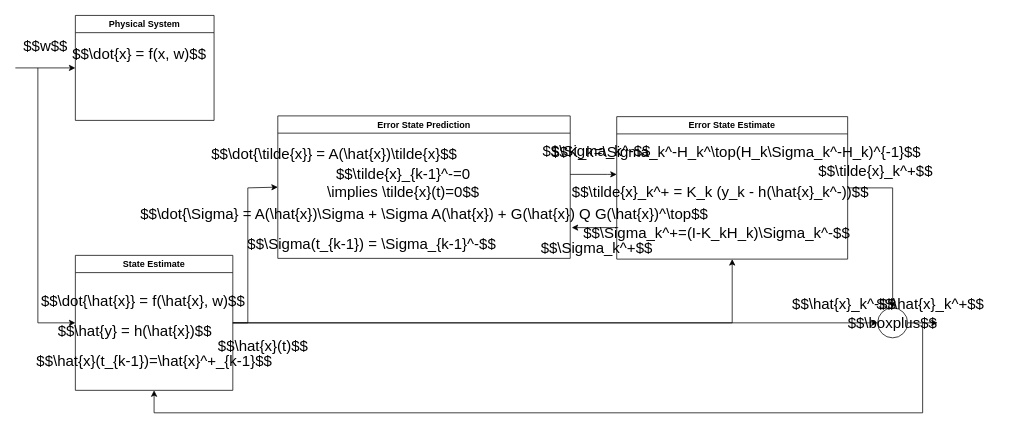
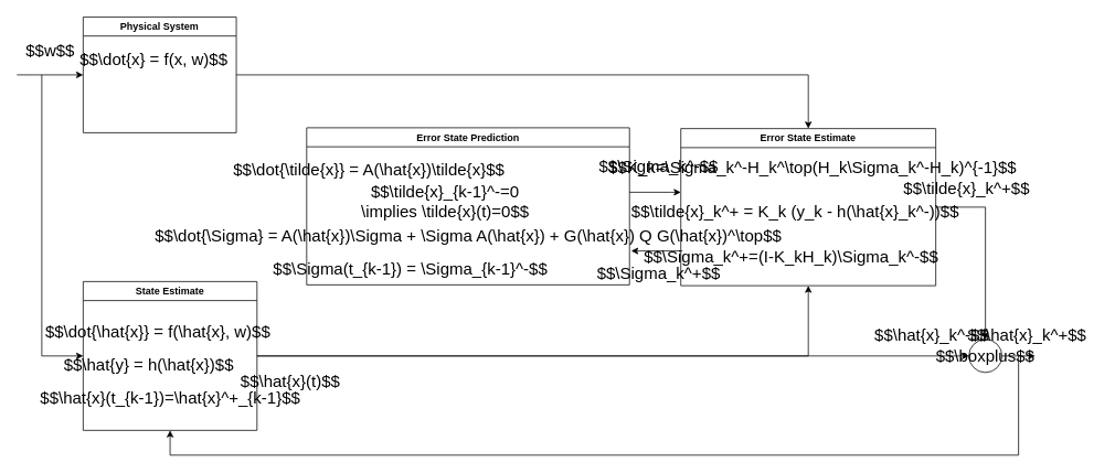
+ <mxCell id="32" value="" style="endArrow=classic;html=1;rounded=0;fontSize=20;entryX=0.5;entryY=0;entryDx=0;entryDy=0;exitX=1;exitY=0.5;exitDx=0;exitDy=0;" edge="1" parent="1" source="2" target="18"><mxGeometry width="50" height="50" relative="1" as="geometry"><mxPoint x="310" y="100" as="sourcePoint" /><mxPoint x="380" y="260" as="targetPoint" /><Array as="points"><mxPoint x="976" y="90" /></Array></mxGeometry></mxCell>
- <mxCell id="16" value="" style="endArrow=classic;html=1;rounded=0;fontSize=20;entryX=0;entryY=0.5;entryDx=0;entryDy=0;exitX=1;exitY=0.5;exitDx=0;exitDy=0;" edge="1" parent="1" source="4" target="11"><mxGeometry width="50" height="50" relative="1" as="geometry"><mxPoint x="30" y="120" as="sourcePoint" /><mxPoint x="110" y="120" as="targetPoint" /><Array as="points"><mxPoint x="330" y="430" /><mxPoint x="330" y="250" /></Array></mxGeometry></mxCell>
